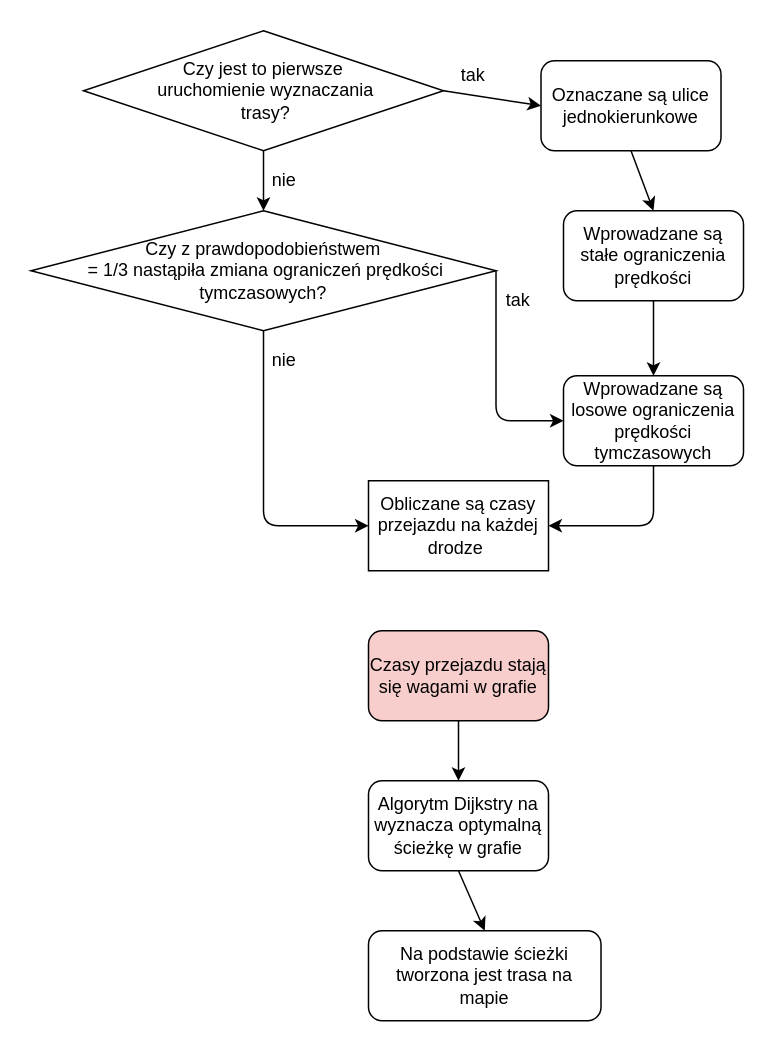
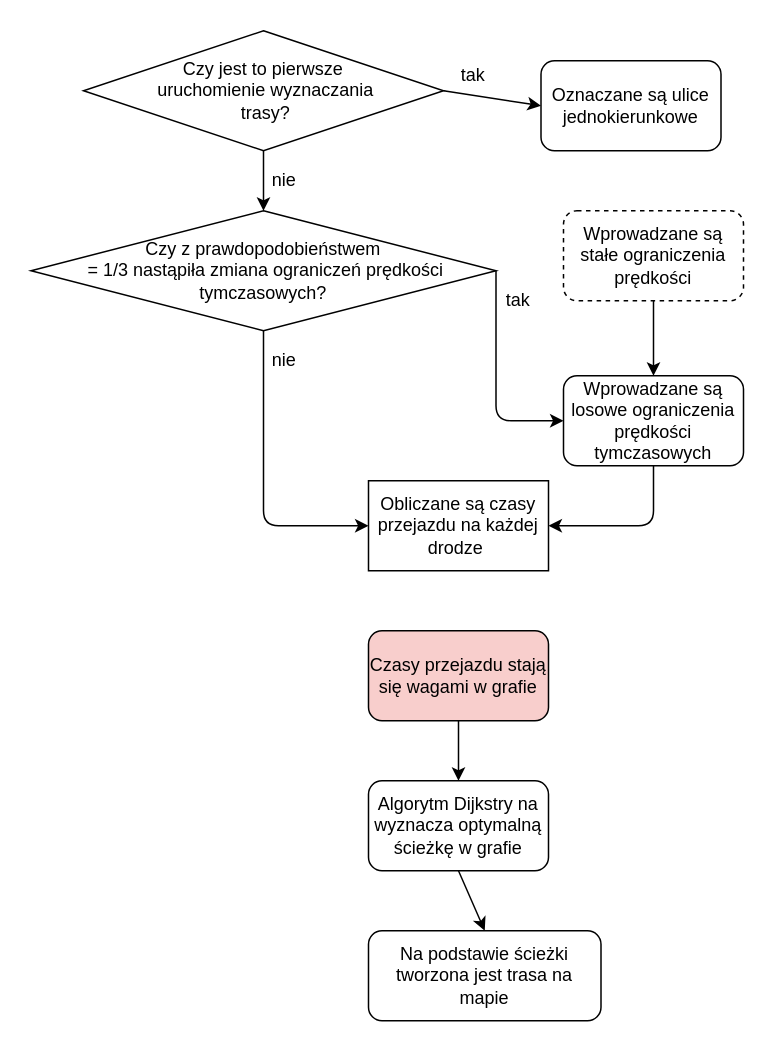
- <mxCell id="6" value="" style="endArrow=classic;html=1;exitX=0.5;exitY=1;exitDx=0;exitDy=0;entryX=0.5;entryY=0;entryDx=0;entryDy=0;" parent="1" source="4" target="5" edge="1"><mxGeometry width="50" height="50" relative="1" as="geometry"><mxPoint x="195" y="250" as="sourcePoint" /><mxPoint x="245" y="200" as="targetPoint" /></mxGeometry></mxCell>
- <mxCell id="5" value="Wprowadzane są stałe ograniczenia prędkości" style="rounded=1;whiteSpace=wrap;html=1;" parent="1" vertex="1"><mxGeometry x="375" y="140" width="120" height="60" as="geometry" /></mxCell>
+ <mxCell id="5" value="Wprowadzane są stałe ograniczenia prędkości" style="rounded=1;whiteSpace=wrap;html=1;dashed=1;" parent="1" vertex="1"><mxGeometry x="375" y="140" width="120" height="60" as="geometry" /></mxCell>
